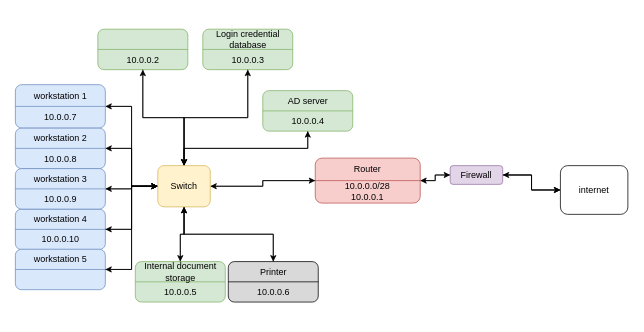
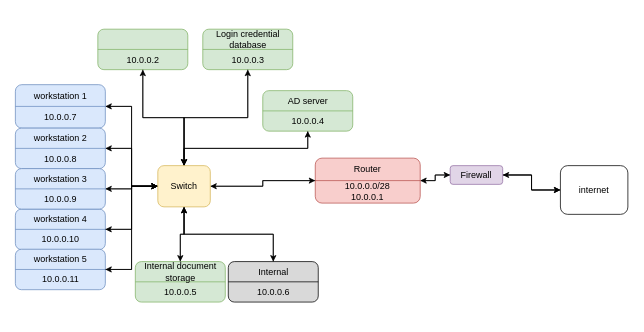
- <mxCell id="41" value="Printer" style="text;html=1;strokeColor=none;fillColor=none;align=center;verticalAlign=middle;whiteSpace=wrap;rounded=0;container=0;" vertex="1" parent="38"><mxGeometry x="8.571" y="18" width="102.857" height="27" as="geometry" /></mxCell>
+ <mxCell id="41" value="Internal" style="text;html=1;strokeColor=none;fillColor=none;align=center;verticalAlign=middle;whiteSpace=wrap;rounded=0;container=0;" vertex="1" parent="38"><mxGeometry x="8.571" y="18" width="102.857" height="27" as="geometry" /></mxCell>
+ <mxCell id="75" value="10.0.0.11" style="text;html=1;strokeColor=none;fillColor=none;align=center;verticalAlign=middle;whiteSpace=wrap;rounded=0;container=0;" vertex="1" parent="71"><mxGeometry x="8.571" y="45" width="102.857" height="27" as="geometry" /></mxCell>
